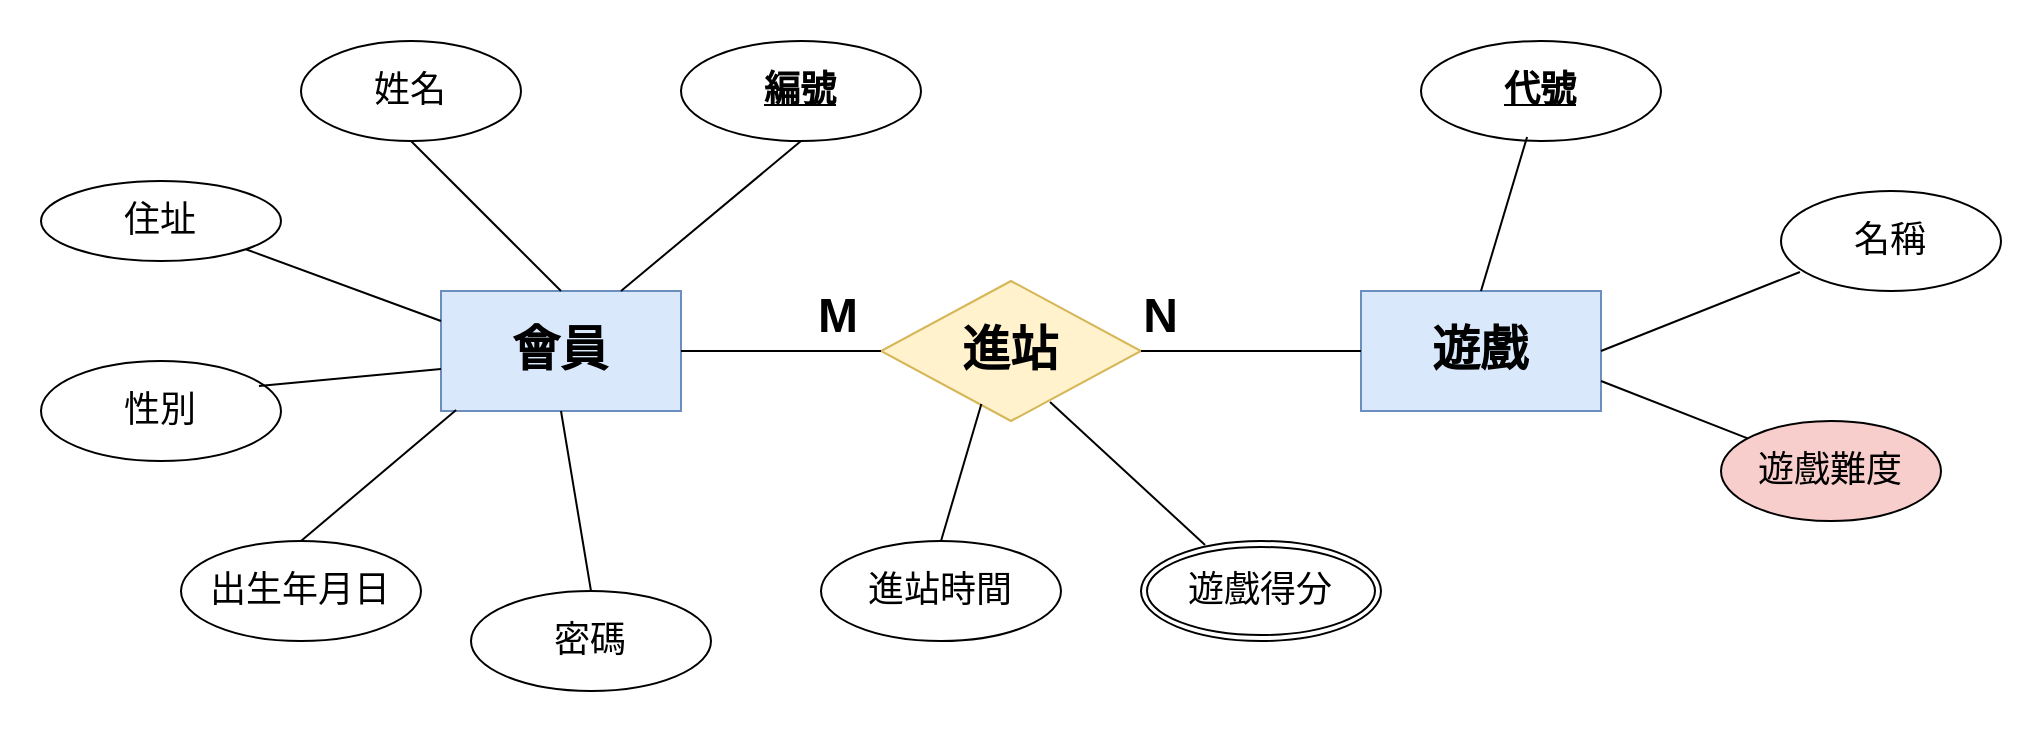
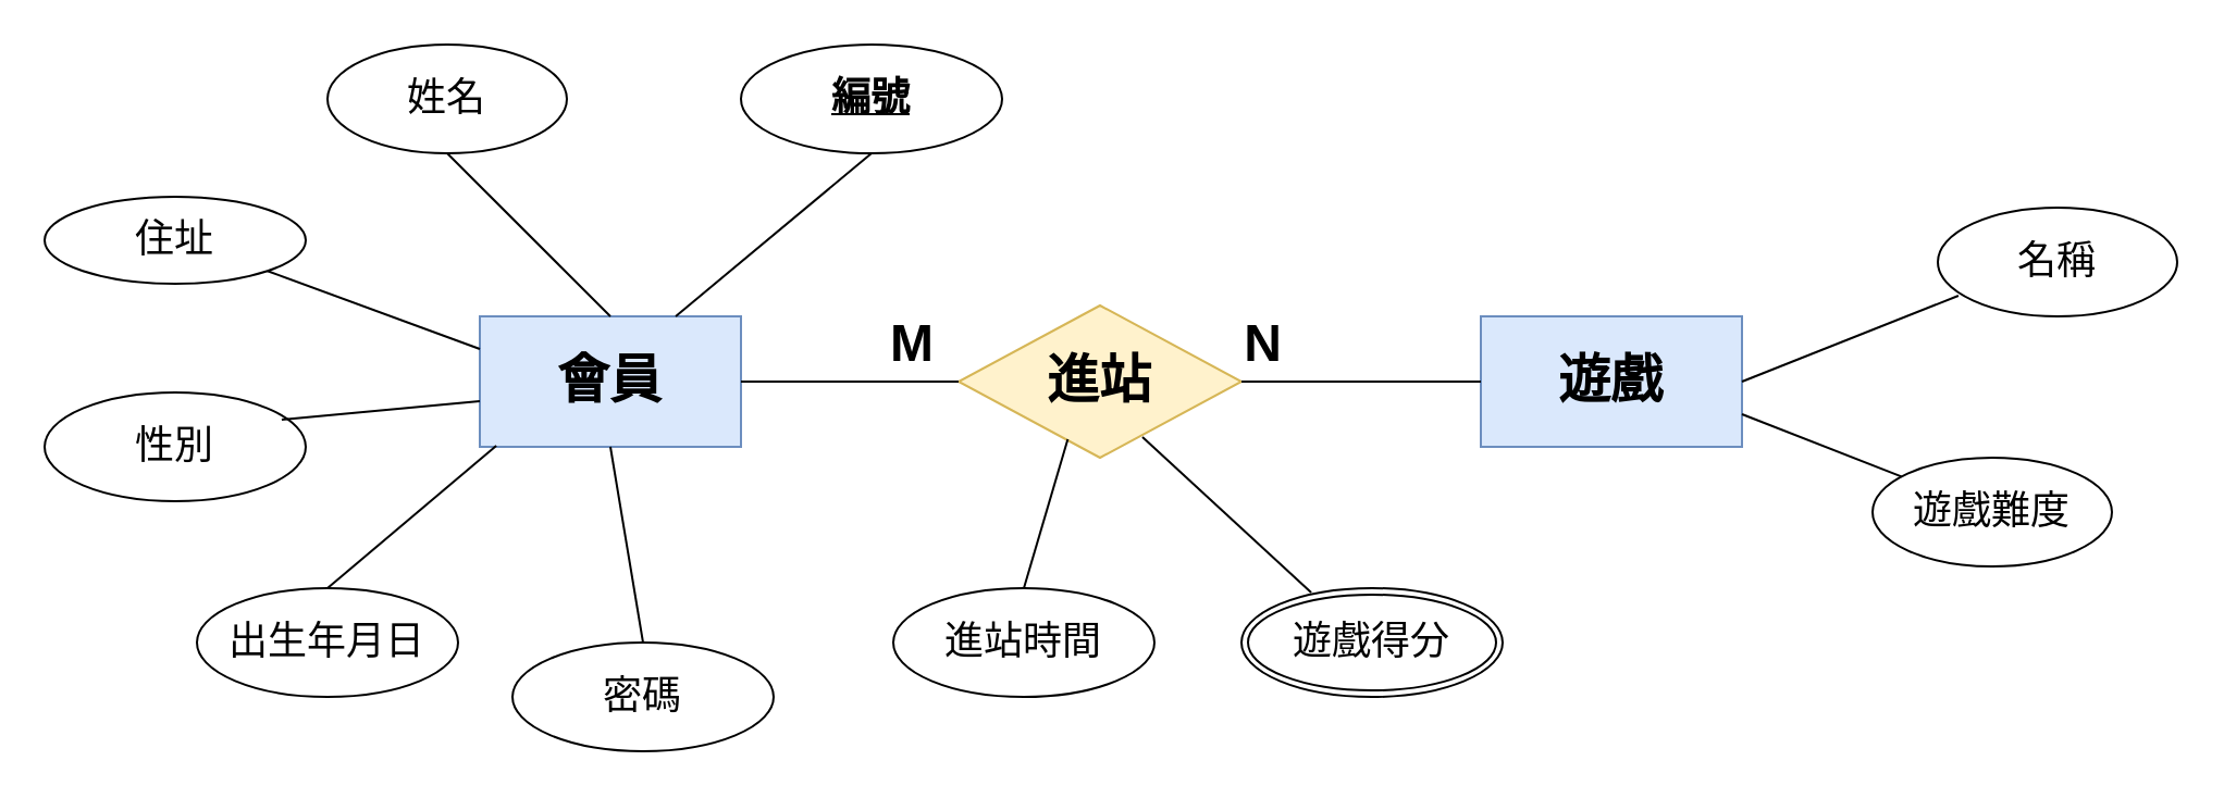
- <mxCell id="21" value="&lt;h2&gt;&lt;u&gt;代號&lt;/u&gt;&lt;/h2&gt;" style="ellipse;whiteSpace=wrap;html=1;" parent="1" vertex="1"><mxGeometry x="710" y="20" width="120" height="50" as="geometry" /></mxCell>
- <mxCell id="24" value="" style="endArrow=none;html=1;rounded=0;entryX=0.442;entryY=0.96;entryDx=0;entryDy=0;entryPerimeter=0;exitX=0.5;exitY=0;exitDx=0;exitDy=0;" parent="1" source="4" target="21" edge="1"><mxGeometry relative="1" as="geometry"><mxPoint x="450" y="360" as="sourcePoint" /><mxPoint x="610" y="360" as="targetPoint" /></mxGeometry></mxCell>
- <mxCell id="23" value="&lt;h2&gt;&lt;span style=&quot;font-weight: normal;&quot;&gt;遊戲難度&lt;/span&gt;&lt;/h2&gt;" style="ellipse;whiteSpace=wrap;html=1;align=center;fillColor=#f8cecc;" parent="1" vertex="1"><mxGeometry x="860" y="210" width="110" height="50" as="geometry" /></mxCell>
+ <mxCell id="23" value="&lt;h2&gt;&lt;span style=&quot;font-weight: normal;&quot;&gt;遊戲難度&lt;/span&gt;&lt;/h2&gt;" style="ellipse;whiteSpace=wrap;html=1;align=center;" parent="1" vertex="1"><mxGeometry x="860" y="210" width="110" height="50" as="geometry" /></mxCell>
